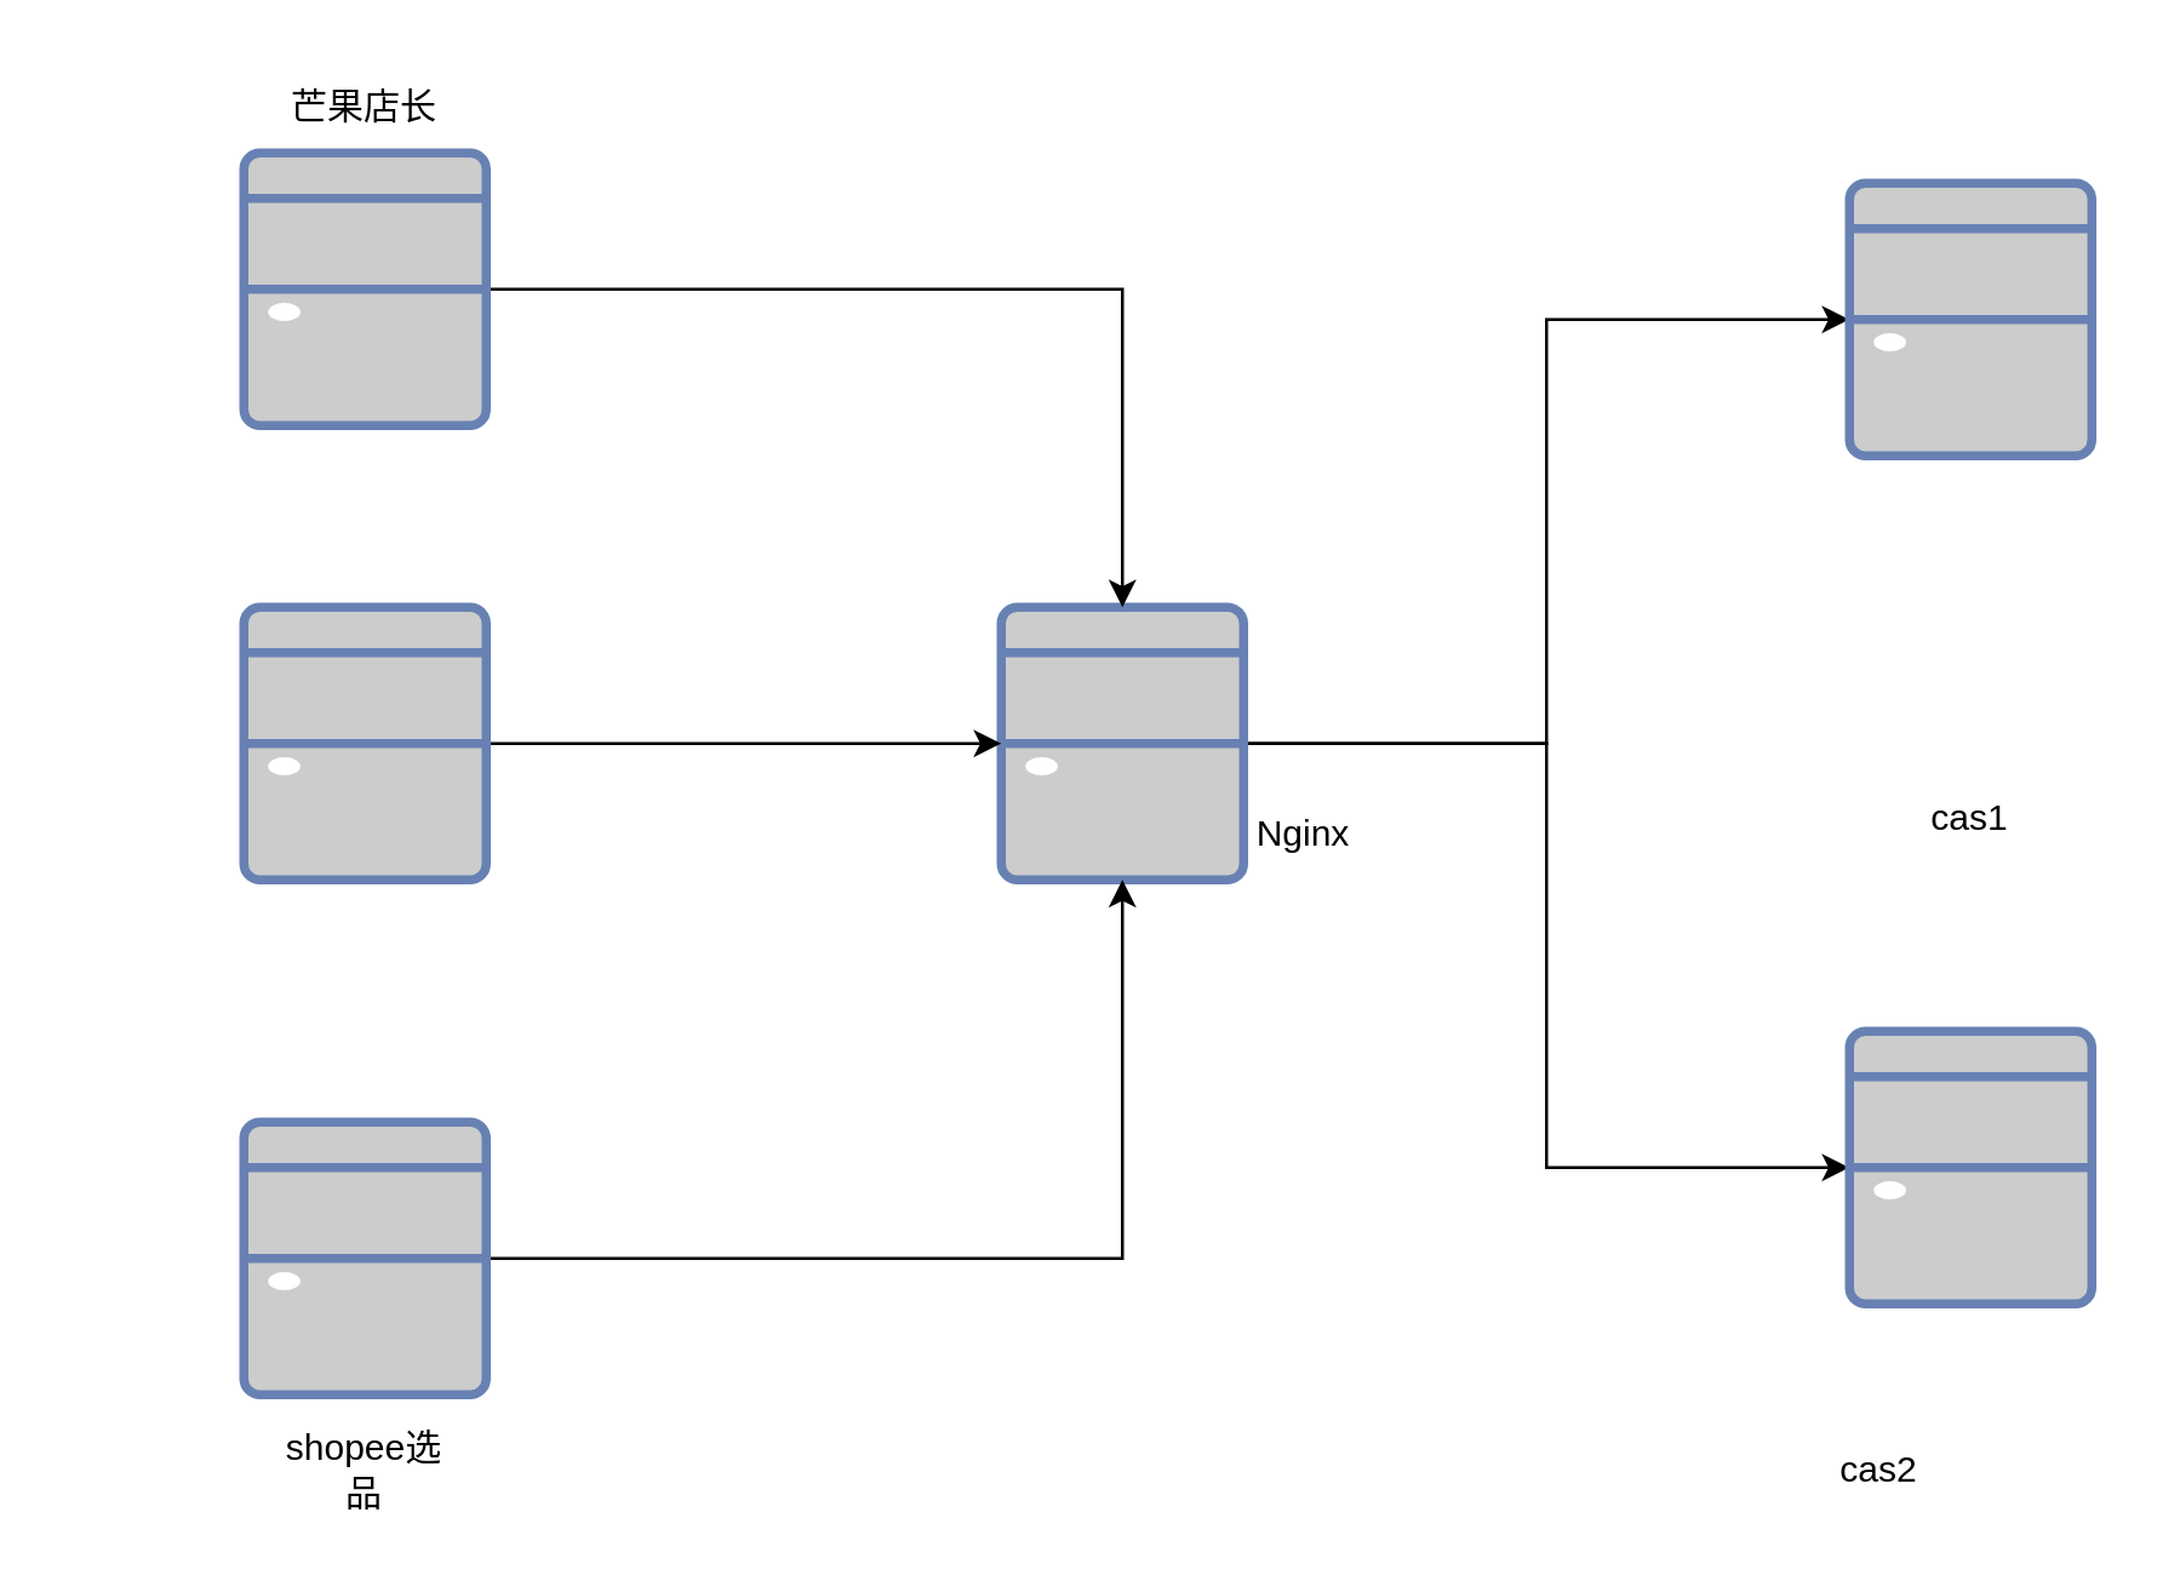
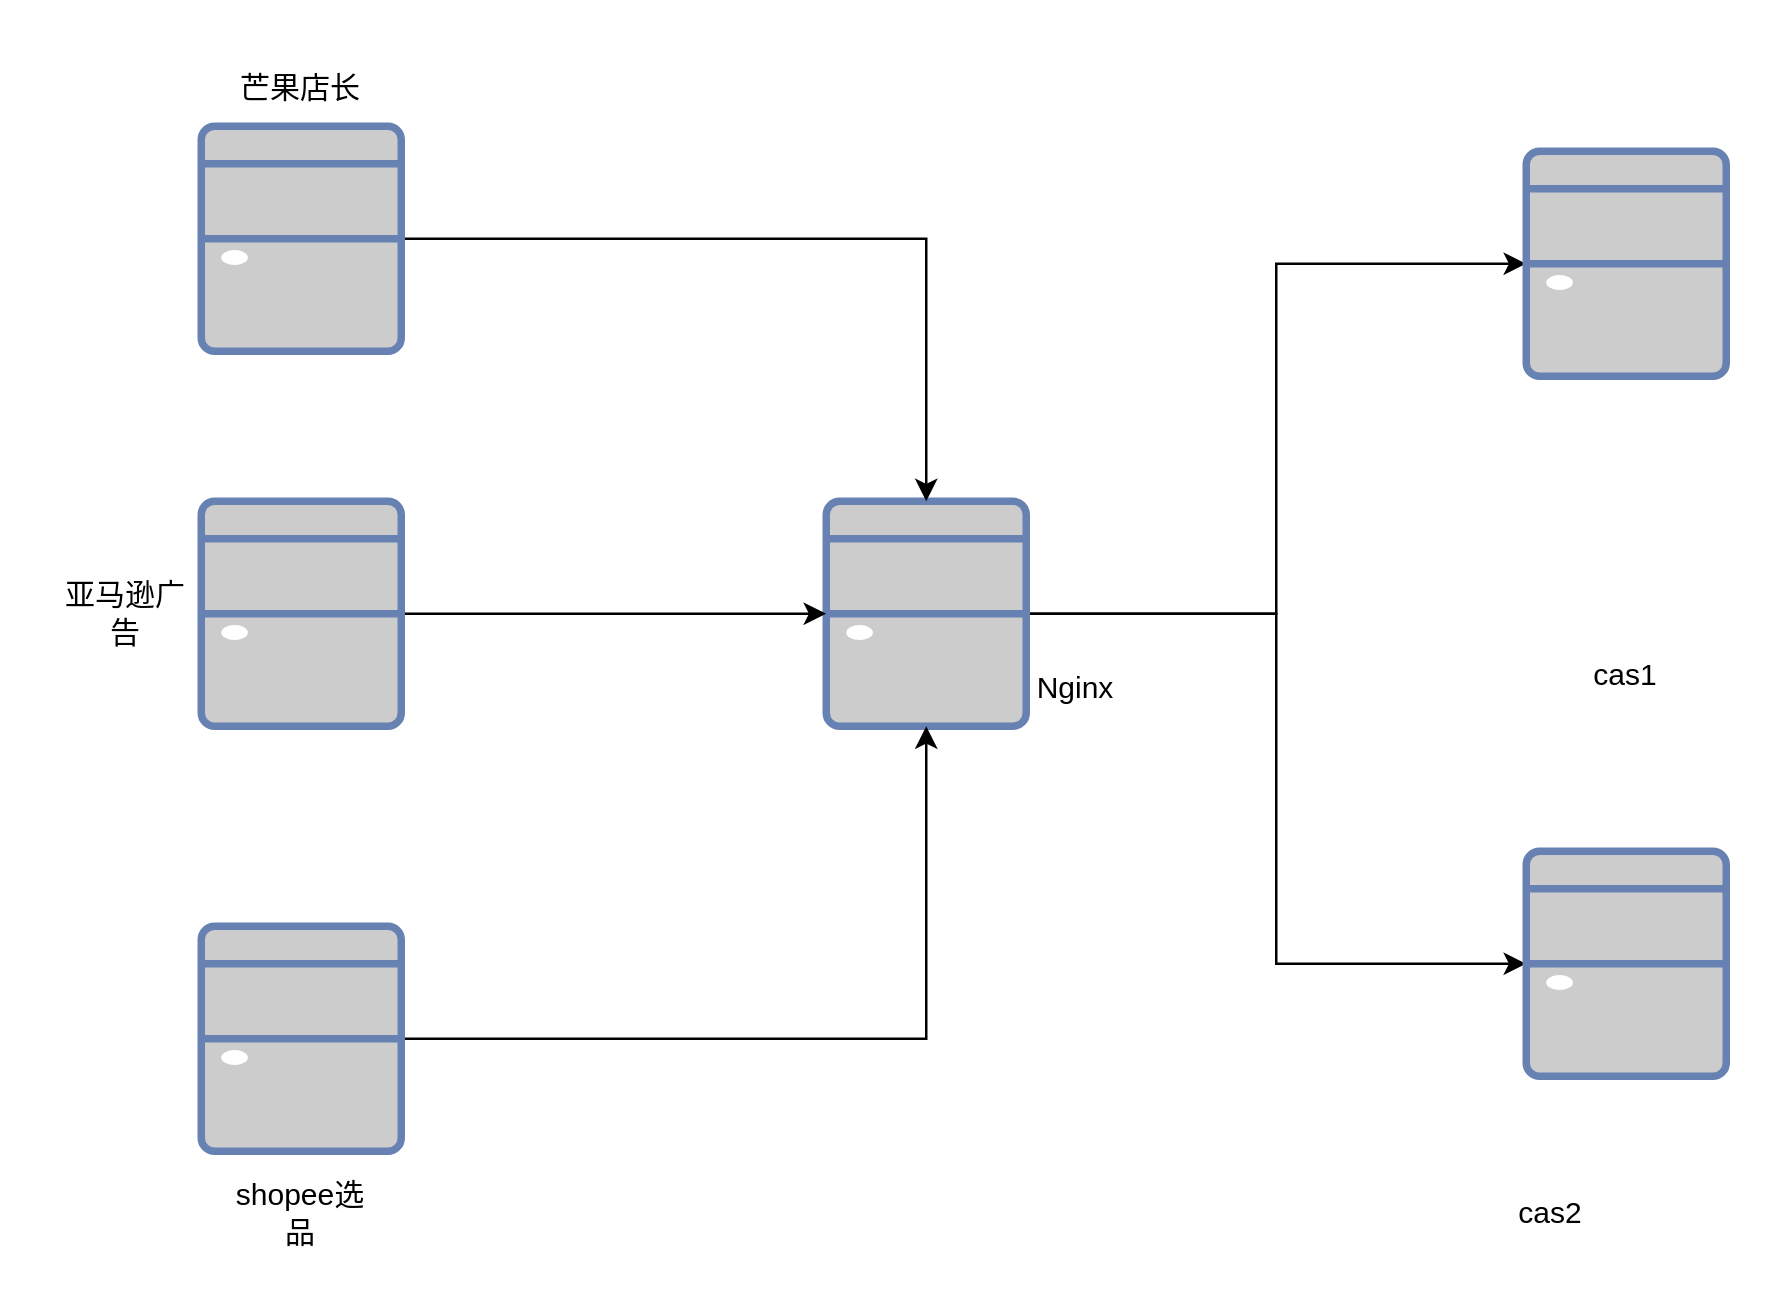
+ <mxCell id="17" value="亚马逊广告" style="text;html=1;strokeColor=none;fillColor=none;align=center;verticalAlign=middle;whiteSpace=wrap;rounded=0;" vertex="1" parent="1"><mxGeometry x="20" y="230" width="60" height="30" as="geometry" /></mxCell>
